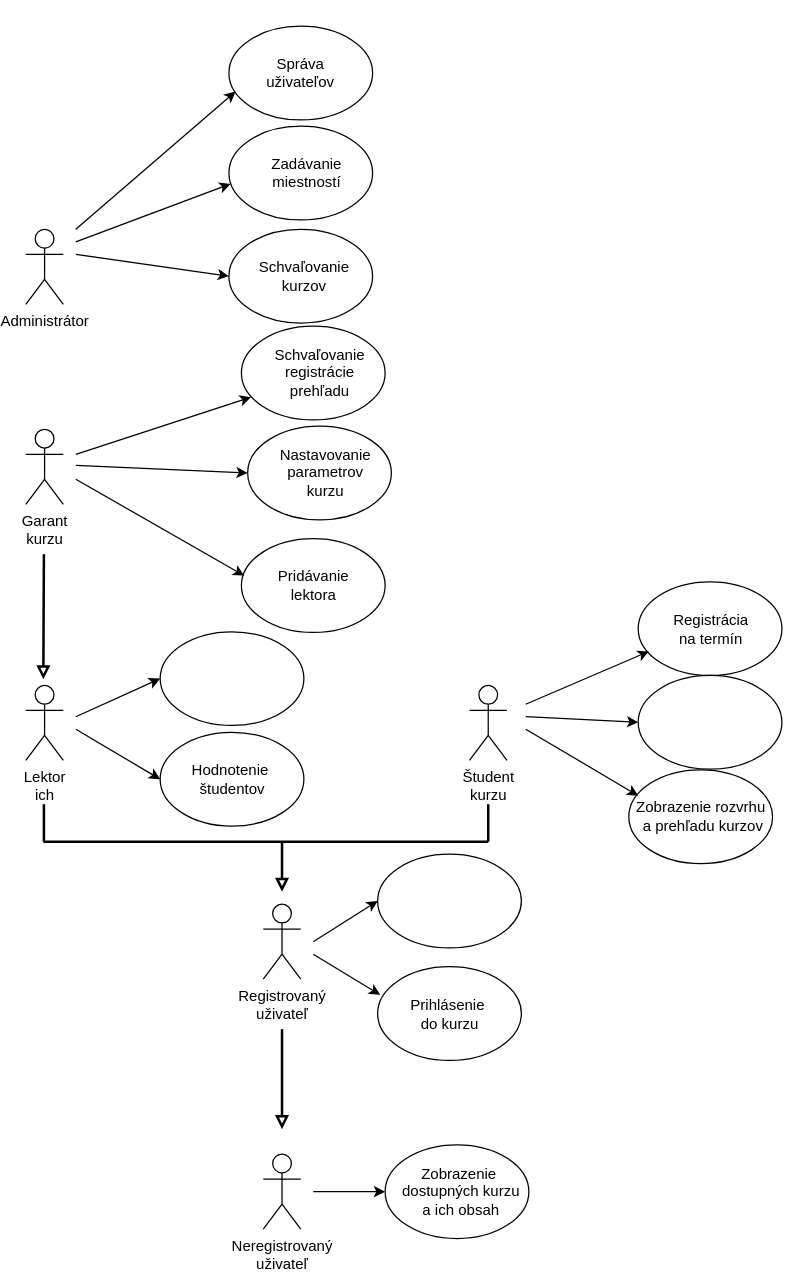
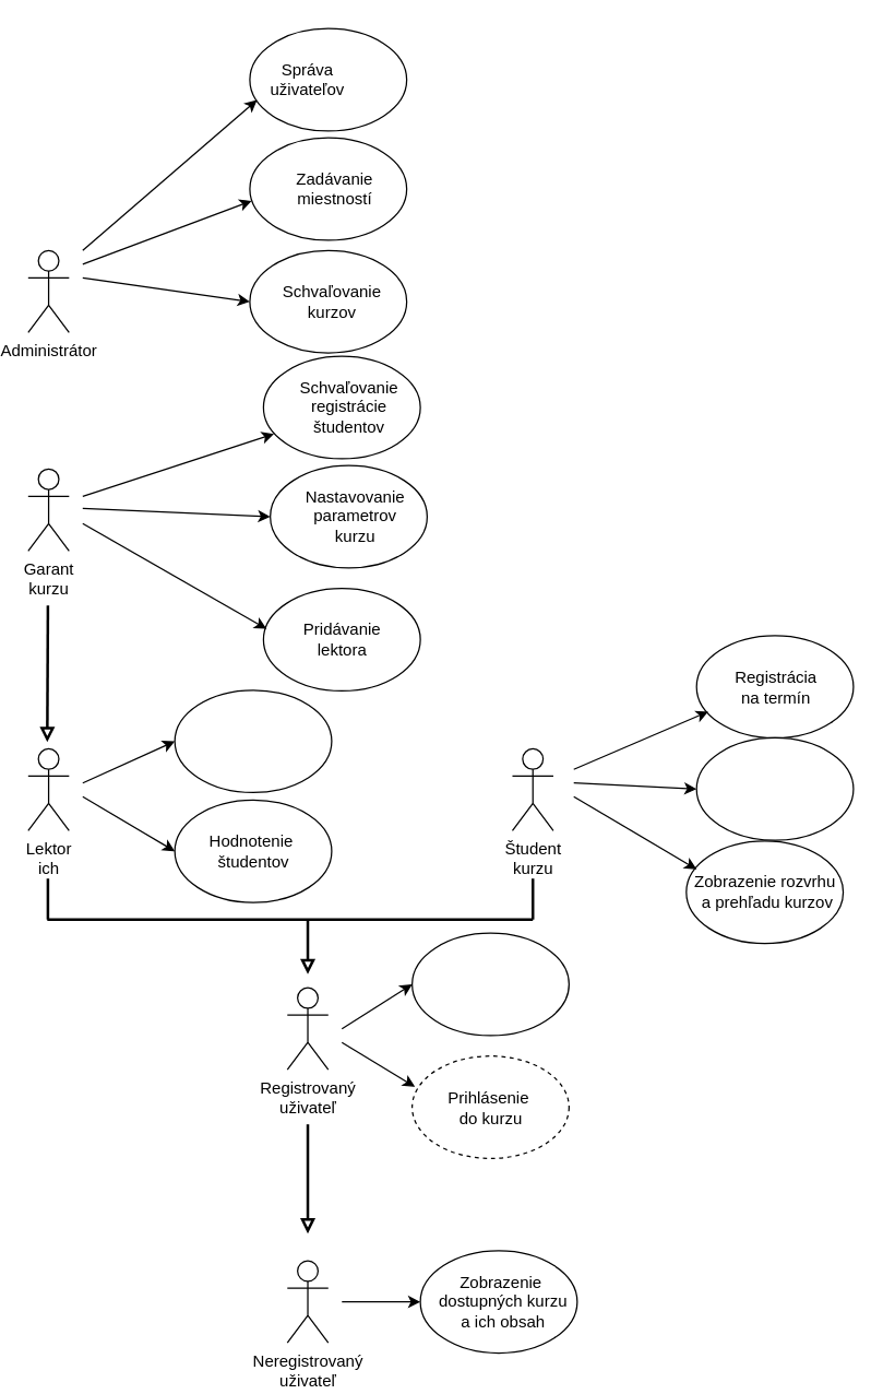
- <mxCell id="7" value="Správa uživateľov" style="text;strokeColor=none;fillColor=none;align=center;verticalAlign=middle;rounded=0;fontColor=#000000;whiteSpace=wrap;html=1;" parent="1" vertex="1"><mxGeometry x="210" y="43" width="60" height="30" as="geometry" /></mxCell>
+ <mxCell id="7" value="Správa uživateľov" style="text;strokeColor=none;fillColor=none;align=center;verticalAlign=middle;rounded=0;fontColor=#000000;whiteSpace=wrap;html=1;" parent="1" vertex="1"><mxGeometry x="195" y="43" width="60" height="30" as="geometry" /></mxCell>
- <mxCell id="21" value="Schvaľovanie&lt;br&gt;registrácie&lt;br&gt;prehľadu" style="text;html=1;align=center;verticalAlign=middle;resizable=0;points=[];autosize=1;strokeColor=none;fillColor=none;fontColor=#000000;" parent="1" vertex="1"><mxGeometry x="210" y="273" width="90" height="50" as="geometry" /></mxCell>
+ <mxCell id="21" value="Schvaľovanie&lt;br&gt;registrácie&lt;br&gt;študentov" style="text;html=1;align=center;verticalAlign=middle;resizable=0;points=[];autosize=1;strokeColor=none;fillColor=none;fontColor=#000000;" parent="1" vertex="1"><mxGeometry x="210" y="273" width="90" height="50" as="geometry" /></mxCell>
- <mxCell id="50" value="Prihlásenie&amp;nbsp;&lt;br&gt;do kurzu" style="ellipse;whiteSpace=wrap;html=1;fillColor=none;gradientColor=none;strokeColor=#000000;fontColor=#000000;" vertex="1" parent="1"><mxGeometry x="301.5" y="773" width="115" height="75" as="geometry" /></mxCell>
+ <mxCell id="50" value="Prihlásenie&amp;nbsp;&lt;br&gt;do kurzu" style="ellipse;whiteSpace=wrap;html=1;fillColor=none;gradientColor=none;strokeColor=#000000;fontColor=#000000;dashed=1;" vertex="1" parent="1"><mxGeometry x="301.5" y="773" width="115" height="75" as="geometry" /></mxCell>
